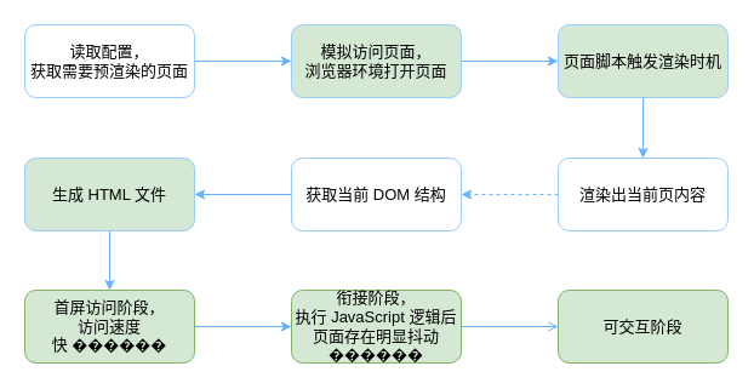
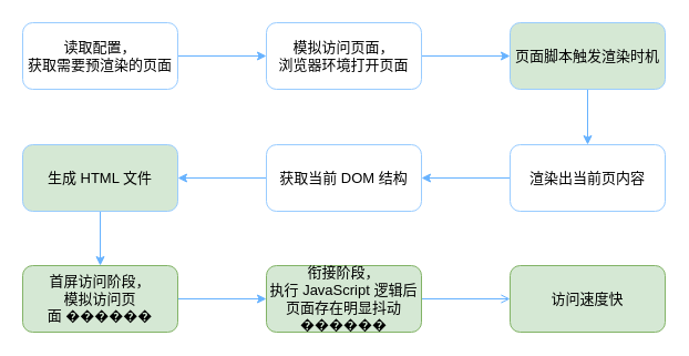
- <mxCell id="5" value="&lt;font style=&quot;font-size: 13px&quot;&gt;模拟访问页面，&lt;br&gt;浏览器环境打开页面&lt;/font&gt;" style="rounded=1;whiteSpace=wrap;html=1;strokeColor=#99CCFF;fillColor=#d5e8d4;" vertex="1" parent="1"><mxGeometry x="240" y="20" width="140" height="60" as="geometry" /></mxCell>
+ <mxCell id="5" value="&lt;font style=&quot;font-size: 13px&quot;&gt;模拟访问页面，&lt;br&gt;浏览器环境打开页面&lt;/font&gt;" style="rounded=1;whiteSpace=wrap;html=1;strokeColor=#99CCFF;" vertex="1" parent="1"><mxGeometry x="240" y="20" width="140" height="60" as="geometry" /></mxCell>
- <mxCell id="12" style="edgeStyle=orthogonalEdgeStyle;rounded=0;orthogonalLoop=1;jettySize=auto;html=1;exitX=0;exitY=0.5;exitDx=0;exitDy=0;entryX=1;entryY=0.5;entryDx=0;entryDy=0;strokeColor=#66B2FF;dashed=1;" edge="1" parent="1" source="13" target="11"><mxGeometry relative="1" as="geometry" /></mxCell>
+ <mxCell id="12" style="edgeStyle=orthogonalEdgeStyle;rounded=0;orthogonalLoop=1;jettySize=auto;html=1;exitX=0;exitY=0.5;exitDx=0;exitDy=0;entryX=1;entryY=0.5;entryDx=0;entryDy=0;strokeColor=#66B2FF;" edge="1" parent="1" source="13" target="11"><mxGeometry relative="1" as="geometry" /></mxCell>
- <mxCell id="15" value="&lt;font style=&quot;font-size: 13px&quot;&gt;首屏访问阶段，&lt;br&gt;&lt;font style=&quot;font-size: 13px&quot;&gt;访问速度快&amp;nbsp;&lt;/font&gt;&lt;span&gt;������&lt;/span&gt;&lt;br&gt;&lt;/font&gt;" style="rounded=1;whiteSpace=wrap;html=1;strokeColor=#82b366;fillColor=#d5e8d4;" vertex="1" parent="1"><mxGeometry x="20" y="239" width="140" height="60" as="geometry" /></mxCell>
+ <mxCell id="15" value="&lt;font style=&quot;font-size: 13px&quot;&gt;首屏访问阶段，&lt;br&gt;&lt;font style=&quot;font-size: 13px&quot;&gt;模拟访问页面&amp;nbsp;&lt;/font&gt;&lt;span&gt;������&lt;/span&gt;&lt;br&gt;&lt;/font&gt;" style="rounded=1;whiteSpace=wrap;html=1;strokeColor=#82b366;fillColor=#d5e8d4;" vertex="1" parent="1"><mxGeometry x="20" y="239" width="140" height="60" as="geometry" /></mxCell>
- <mxCell id="18" value="&lt;font style=&quot;font-size: 13px&quot;&gt;可交互阶段&lt;/font&gt;" style="rounded=1;whiteSpace=wrap;html=1;strokeColor=#82b366;fillColor=#d5e8d4;" vertex="1" parent="1"><mxGeometry x="460" y="239" width="140" height="60" as="geometry" /></mxCell>
+ <mxCell id="18" value="&lt;font style=&quot;font-size: 13px&quot;&gt;访问速度快&lt;/font&gt;" style="rounded=1;whiteSpace=wrap;html=1;strokeColor=#82b366;fillColor=#d5e8d4;" vertex="1" parent="1"><mxGeometry x="460" y="239" width="140" height="60" as="geometry" /></mxCell>
